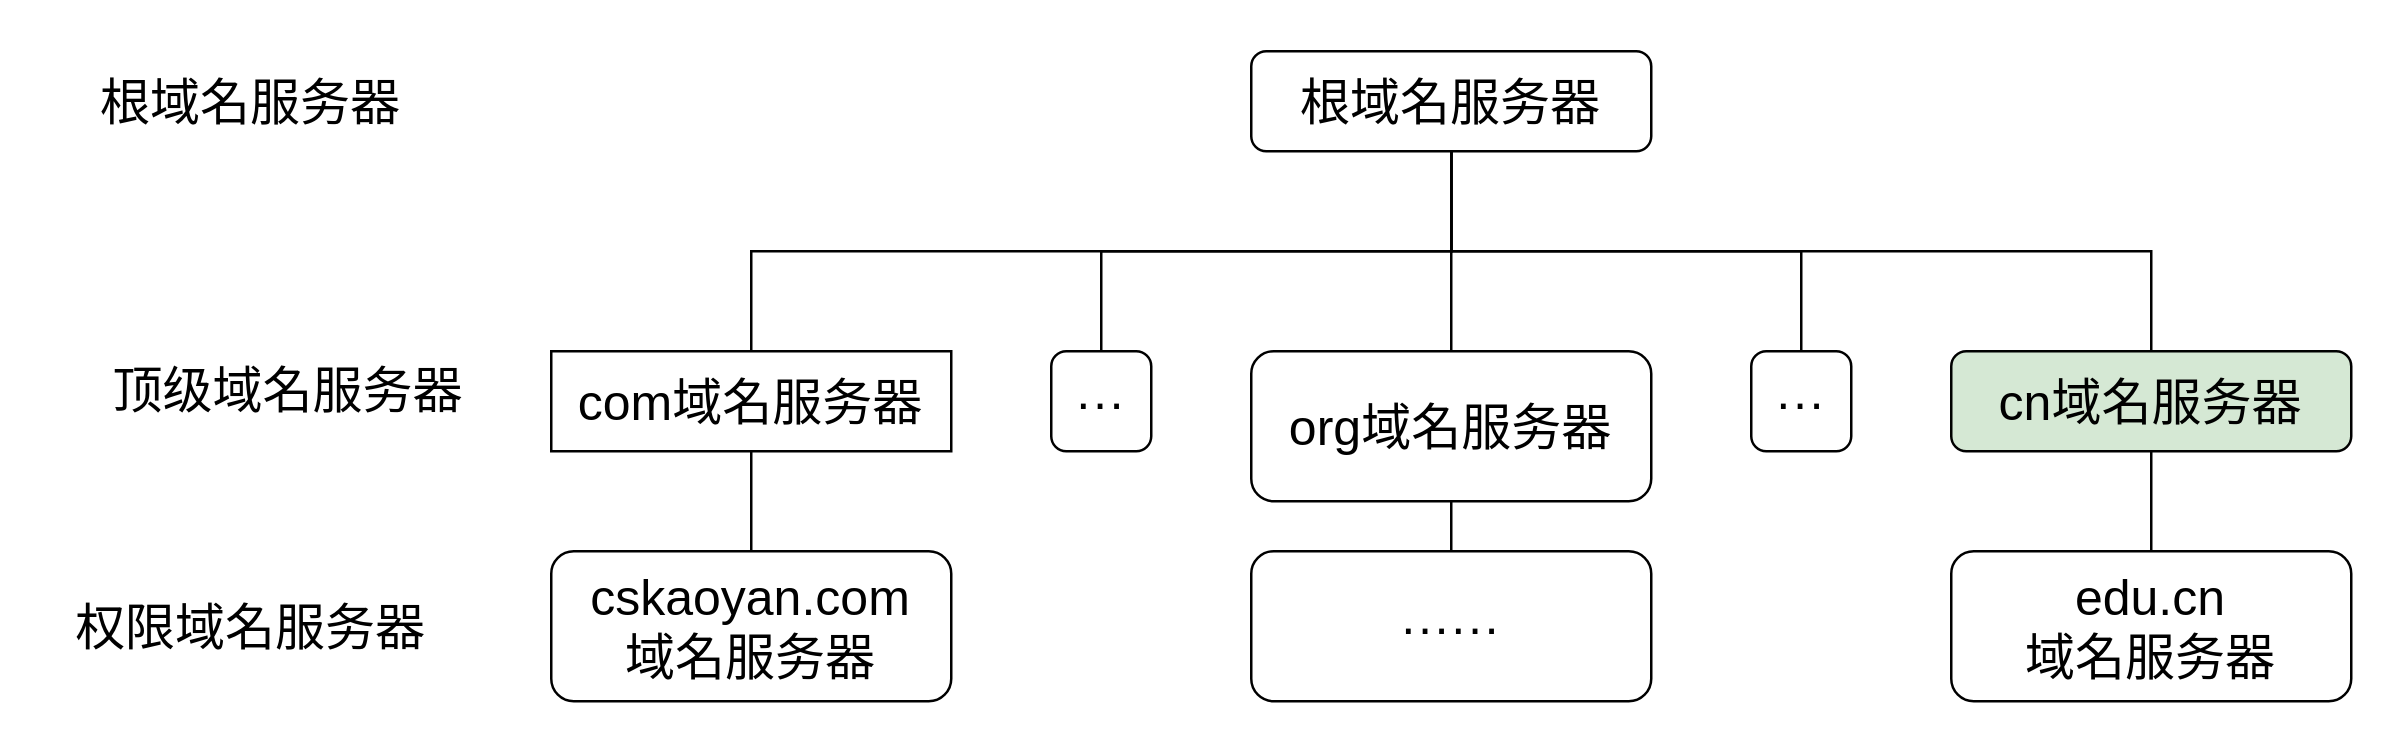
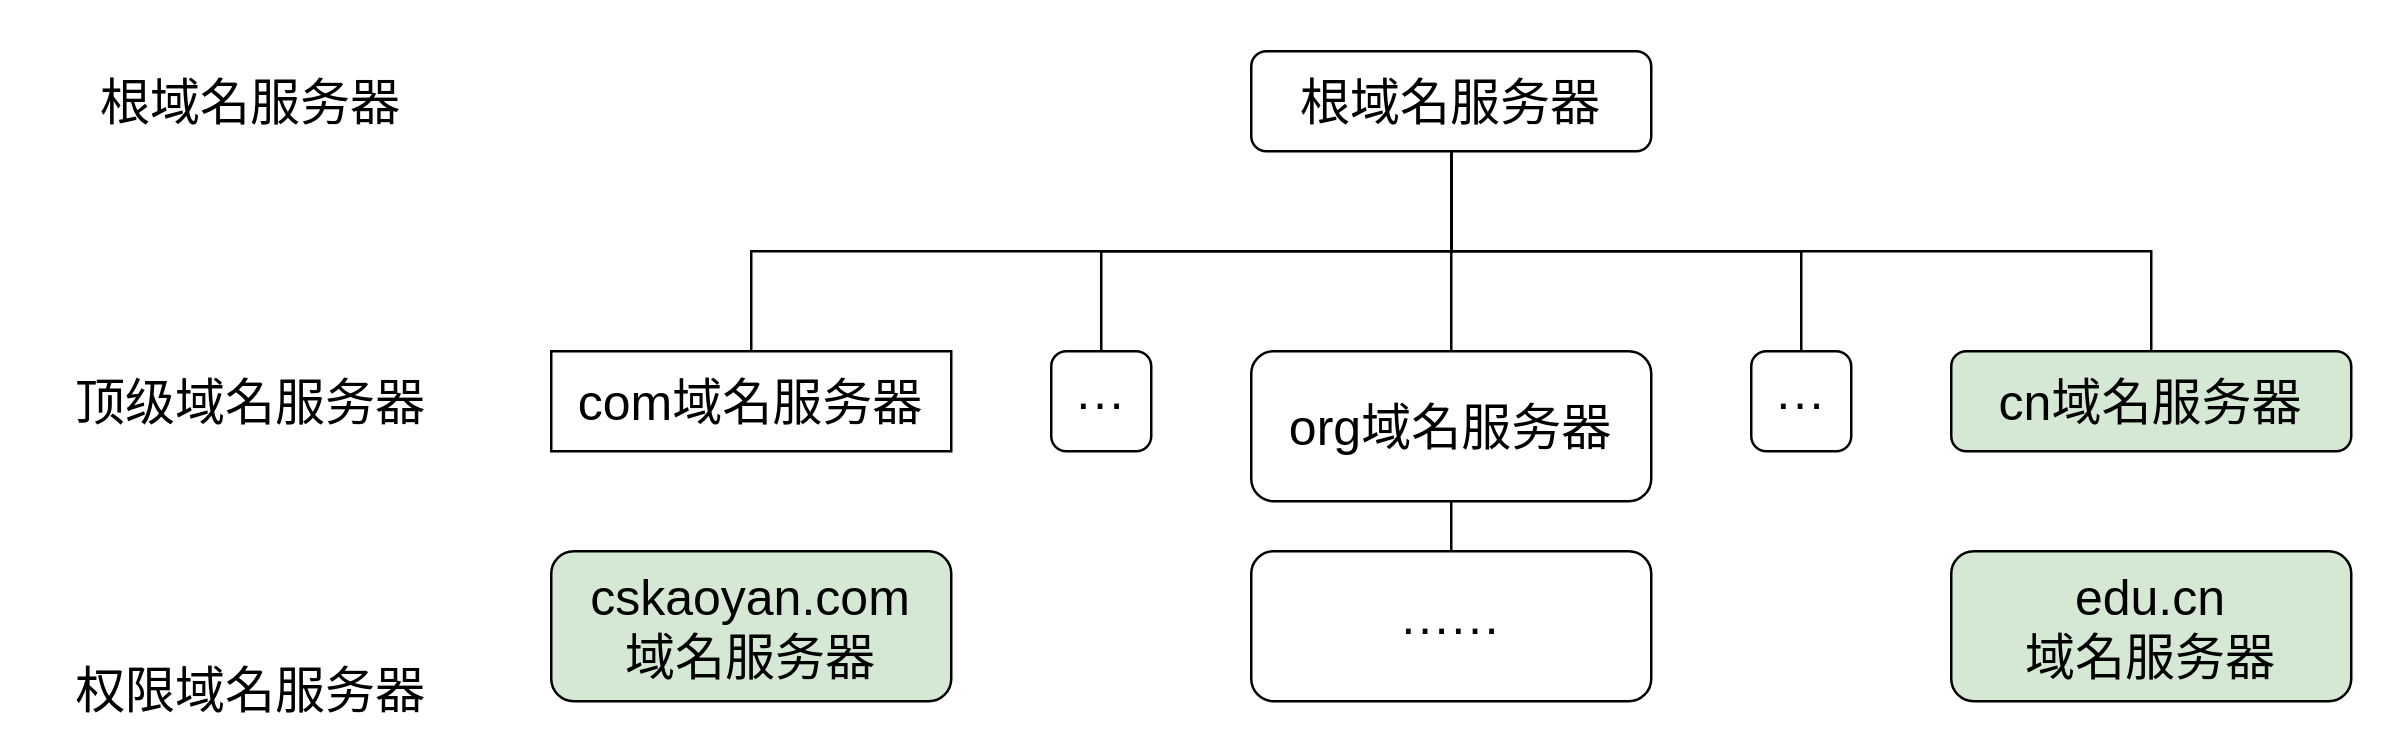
- <mxCell id="20" value="顶级域名服务器" style="text;html=1;strokeColor=none;fillColor=none;align=center;verticalAlign=middle;whiteSpace=wrap;rounded=0;fontSize=20;" parent="1" vertex="1"><mxGeometry x="35" y="135" width="160" height="40" as="geometry" /></mxCell>
+ <mxCell id="20" value="顶级域名服务器" style="text;html=1;strokeColor=none;fillColor=none;align=center;verticalAlign=middle;whiteSpace=wrap;rounded=0;fontSize=20;" parent="1" vertex="1"><mxGeometry x="20" y="140" width="160" height="40" as="geometry" /></mxCell>
- <mxCell id="8" value="" style="edgeStyle=orthogonalEdgeStyle;rounded=0;orthogonalLoop=1;jettySize=auto;html=1;fontSize=20;endArrow=none;endFill=0;" parent="1" source="9" target="16" edge="1"><mxGeometry relative="1" as="geometry" /></mxCell>
- <mxCell id="12" value="" style="edgeStyle=orthogonalEdgeStyle;rounded=0;orthogonalLoop=1;jettySize=auto;html=1;fontSize=20;endArrow=none;endFill=0;" parent="1" source="13" target="18" edge="1"><mxGeometry relative="1" as="geometry" /></mxCell>
- <mxCell id="21" value="权限域名服务器" style="text;html=1;strokeColor=none;fillColor=none;align=center;verticalAlign=middle;whiteSpace=wrap;rounded=0;fontSize=20;" parent="1" vertex="1"><mxGeometry x="20" y="230" width="160" height="40" as="geometry" /></mxCell>
+ <mxCell id="21" value="权限域名服务器" style="text;html=1;strokeColor=none;fillColor=none;align=center;verticalAlign=middle;whiteSpace=wrap;rounded=0;fontSize=20;" parent="1" vertex="1"><mxGeometry x="20" y="255" width="160" height="40" as="geometry" /></mxCell>
- <mxCell id="16" value="&lt;font style=&quot;font-size: 20px;&quot;&gt;cskaoyan.com&lt;br&gt;域名服务器&lt;/font&gt;" style="rounded=1;whiteSpace=wrap;html=1;" parent="1" vertex="1"><mxGeometry x="220" y="220" width="160" height="60" as="geometry" /></mxCell>
+ <mxCell id="16" value="&lt;font style=&quot;font-size: 20px;&quot;&gt;cskaoyan.com&lt;br&gt;域名服务器&lt;/font&gt;" style="rounded=1;whiteSpace=wrap;html=1;fillColor=#d5e8d4;" parent="1" vertex="1"><mxGeometry x="220" y="220" width="160" height="60" as="geometry" /></mxCell>
- <mxCell id="18" value="&lt;font style=&quot;font-size: 20px;&quot;&gt;edu.cn&lt;br&gt;域名服务器&lt;/font&gt;" style="rounded=1;whiteSpace=wrap;html=1;" parent="1" vertex="1"><mxGeometry x="780" y="220" width="160" height="60" as="geometry" /></mxCell>
+ <mxCell id="18" value="&lt;font style=&quot;font-size: 20px;&quot;&gt;edu.cn&lt;br&gt;域名服务器&lt;/font&gt;" style="rounded=1;whiteSpace=wrap;html=1;fillColor=#d5e8d4;" parent="1" vertex="1"><mxGeometry x="780" y="220" width="160" height="60" as="geometry" /></mxCell>
